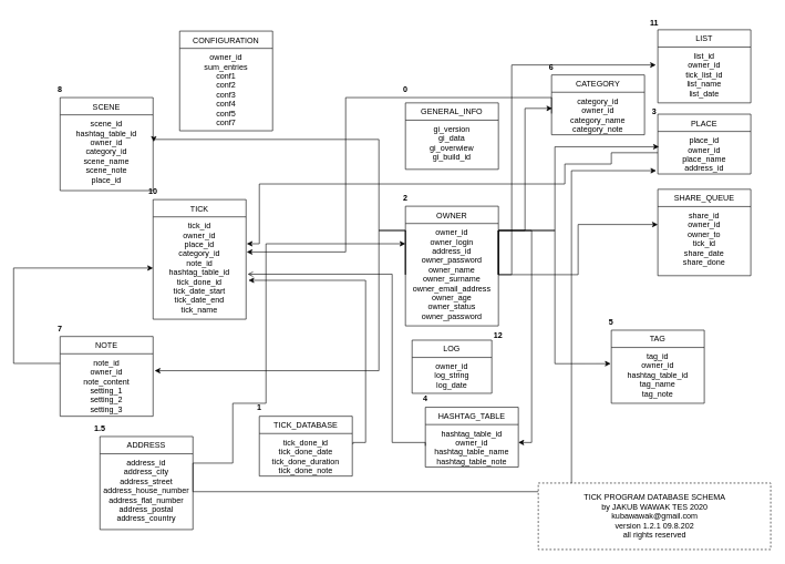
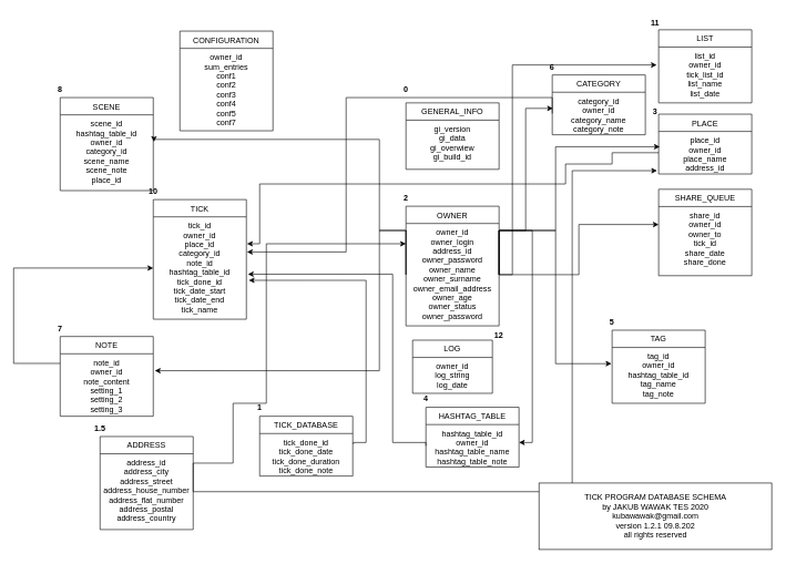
- <mxCell id="39" style="edgeStyle=orthogonalEdgeStyle;rounded=0;orthogonalLoop=1;jettySize=auto;html=1;exitX=0;exitY=0.5;exitDx=0;exitDy=0;entryX=1.017;entryY=0.56;entryDx=0;entryDy=0;entryPerimeter=0;endArrow=open;" parent="1" source="15" target="33" edge="1"><mxGeometry relative="1" as="geometry"><Array as="points"><mxPoint x="590" y="665" /><mxPoint x="590" y="412" /></Array></mxGeometry></mxCell>
+ <mxCell id="39" style="edgeStyle=orthogonalEdgeStyle;rounded=0;orthogonalLoop=1;jettySize=auto;html=1;exitX=0;exitY=0.5;exitDx=0;exitDy=0;entryX=1.017;entryY=0.56;entryDx=0;entryDy=0;entryPerimeter=0;" parent="1" source="15" target="33" edge="1"><mxGeometry relative="1" as="geometry"><Array as="points"><mxPoint x="590" y="665" /><mxPoint x="590" y="412" /></Array></mxGeometry></mxCell>
- <mxCell id="46" value="TICK PROGRAM DATABASE SCHEMA&lt;br&gt;by JAKUB WAWAK TES 2020&lt;br&gt;kubawawak@gmail.com&lt;br&gt;version 1.2.1 09.8.202&lt;br&gt;all rights reserved" style="html=1;align=center;dashed=1;" parent="1" vertex="1"><mxGeometry x="810" y="726" width="350" height="100" as="geometry" /></mxCell>
+ <mxCell id="46" value="TICK PROGRAM DATABASE SCHEMA&lt;br&gt;by JAKUB WAWAK TES 2020&lt;br&gt;kubawawak@gmail.com&lt;br&gt;version 1.2.1 09.8.202&lt;br&gt;all rights reserved" style="html=1;align=center;" parent="1" vertex="1"><mxGeometry x="810" y="726" width="350" height="100" as="geometry" /></mxCell>
